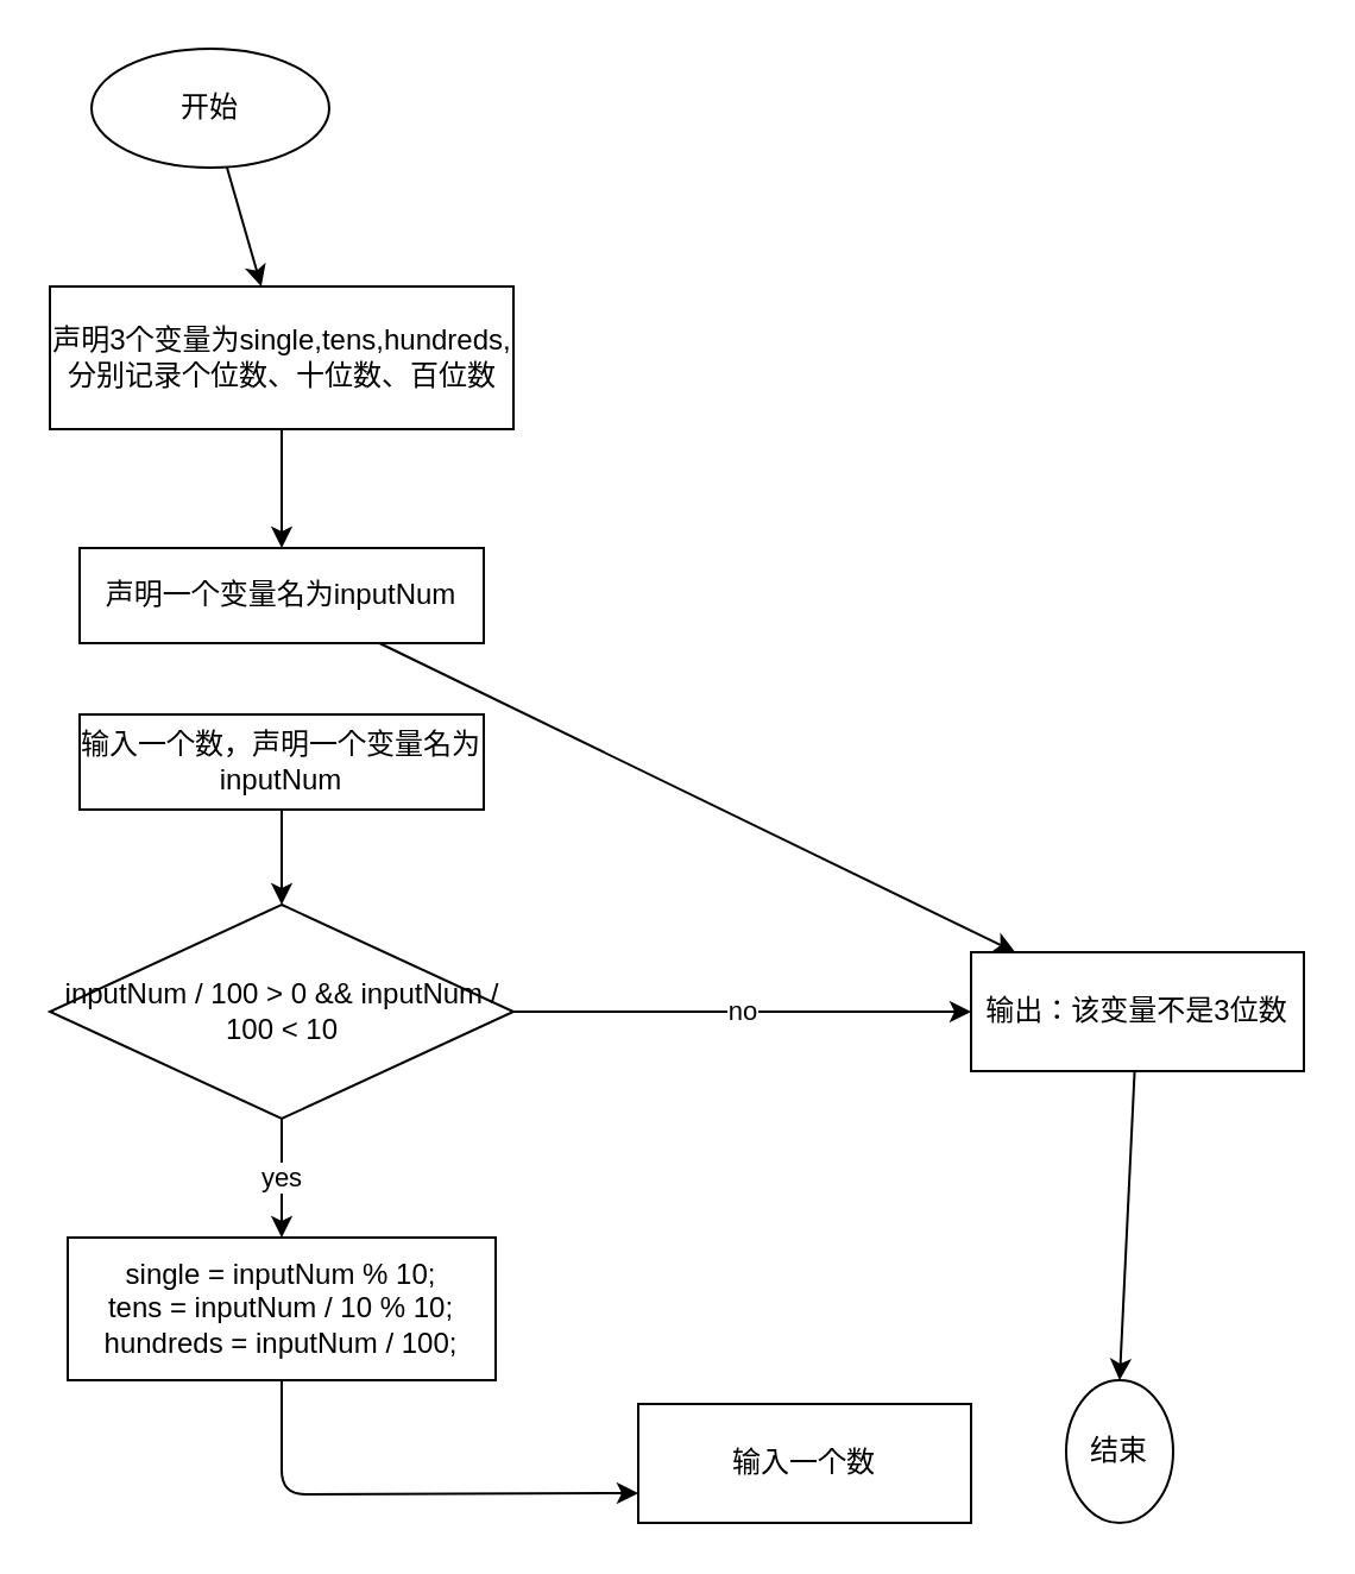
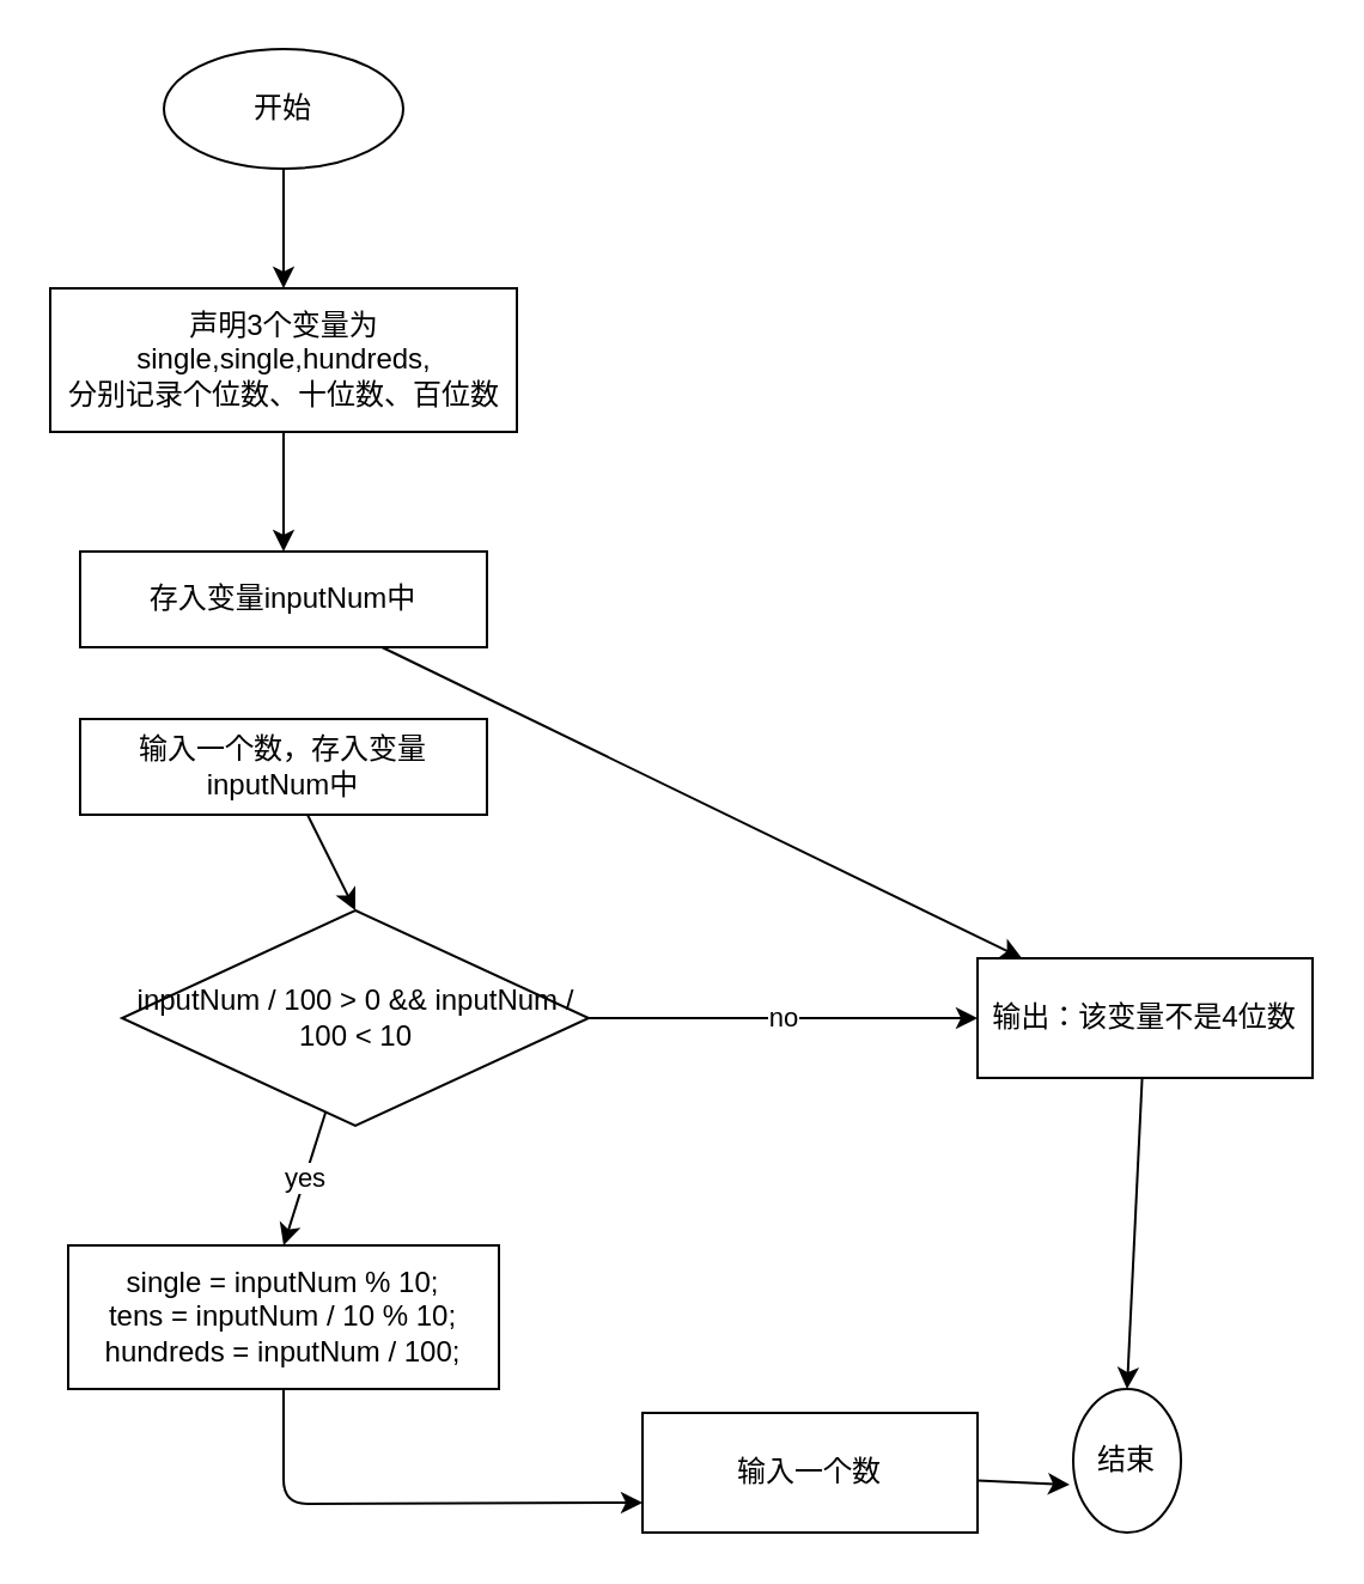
- <mxCell id="3" value="开始" style="ellipse;whiteSpace=wrap;html=1;" parent="1" vertex="1"><mxGeometry x="38" y="20" width="100" height="50" as="geometry" /></mxCell>
+ <mxCell id="3" value="开始" style="ellipse;whiteSpace=wrap;html=1;" parent="1" vertex="1"><mxGeometry x="68" y="20" width="100" height="50" as="geometry" /></mxCell>
- <mxCell id="14" value="声明3个变量为single,tens,hundreds,&lt;br&gt;分别记录个位数、十位数、百位数" style="rounded=0;whiteSpace=wrap;html=1;" parent="1" vertex="1"><mxGeometry x="20.5" y="120" width="195" height="60" as="geometry" /></mxCell>
+ <mxCell id="14" value="声明3个变量为single,single,hundreds,&lt;br&gt;分别记录个位数、十位数、百位数" style="rounded=0;whiteSpace=wrap;html=1;" parent="1" vertex="1"><mxGeometry x="20.5" y="120" width="195" height="60" as="geometry" /></mxCell>
- <mxCell id="5" value="声明一个变量名为inputNum" style="rounded=0;whiteSpace=wrap;html=1;" parent="1" vertex="1"><mxGeometry x="33" y="230" width="170" height="40" as="geometry" /></mxCell>
+ <mxCell id="5" value="存入变量inputNum中" style="rounded=0;whiteSpace=wrap;html=1;" parent="1" vertex="1"><mxGeometry x="33" y="230" width="170" height="40" as="geometry" /></mxCell>
- <mxCell id="16" value="输入一个数，声明一个变量名为inputNum" style="rounded=0;whiteSpace=wrap;html=1;" parent="1" vertex="1"><mxGeometry x="33" y="300" width="170" height="40" as="geometry" /></mxCell>
+ <mxCell id="16" value="输入一个数，存入变量inputNum中" style="rounded=0;whiteSpace=wrap;html=1;" parent="1" vertex="1"><mxGeometry x="33" y="300" width="170" height="40" as="geometry" /></mxCell>
- <mxCell id="8" value="&lt;span&gt;inputNum / 100 &amp;gt; 0 &amp;amp;&amp;amp; inputNum / 100 &amp;lt; 10&lt;/span&gt;" style="rhombus;whiteSpace=wrap;html=1;" parent="1" vertex="1"><mxGeometry x="20.5" y="380" width="195" height="90" as="geometry" /></mxCell>
+ <mxCell id="8" value="&lt;span&gt;inputNum / 100 &amp;gt; 0 &amp;amp;&amp;amp; inputNum / 100 &amp;lt; 10&lt;/span&gt;" style="rhombus;whiteSpace=wrap;html=1;" parent="1" vertex="1"><mxGeometry x="50.5" y="380" width="195" height="90" as="geometry" /></mxCell>
- <mxCell id="12" value="输出：该变量不是3位数" style="rounded=0;whiteSpace=wrap;html=1;" parent="1" vertex="1"><mxGeometry x="408" y="400" width="140" height="50" as="geometry" /></mxCell>
+ <mxCell id="12" value="输出：该变量不是4位数" style="rounded=0;whiteSpace=wrap;html=1;" parent="1" vertex="1"><mxGeometry x="408" y="400" width="140" height="50" as="geometry" /></mxCell>
+ <mxCell id="18" style="edgeStyle=none;html=1;entryX=-0.033;entryY=0.667;entryDx=0;entryDy=0;entryPerimeter=0;" parent="1" source="19" target="17" edge="1"><mxGeometry relative="1" as="geometry" /></mxCell>
